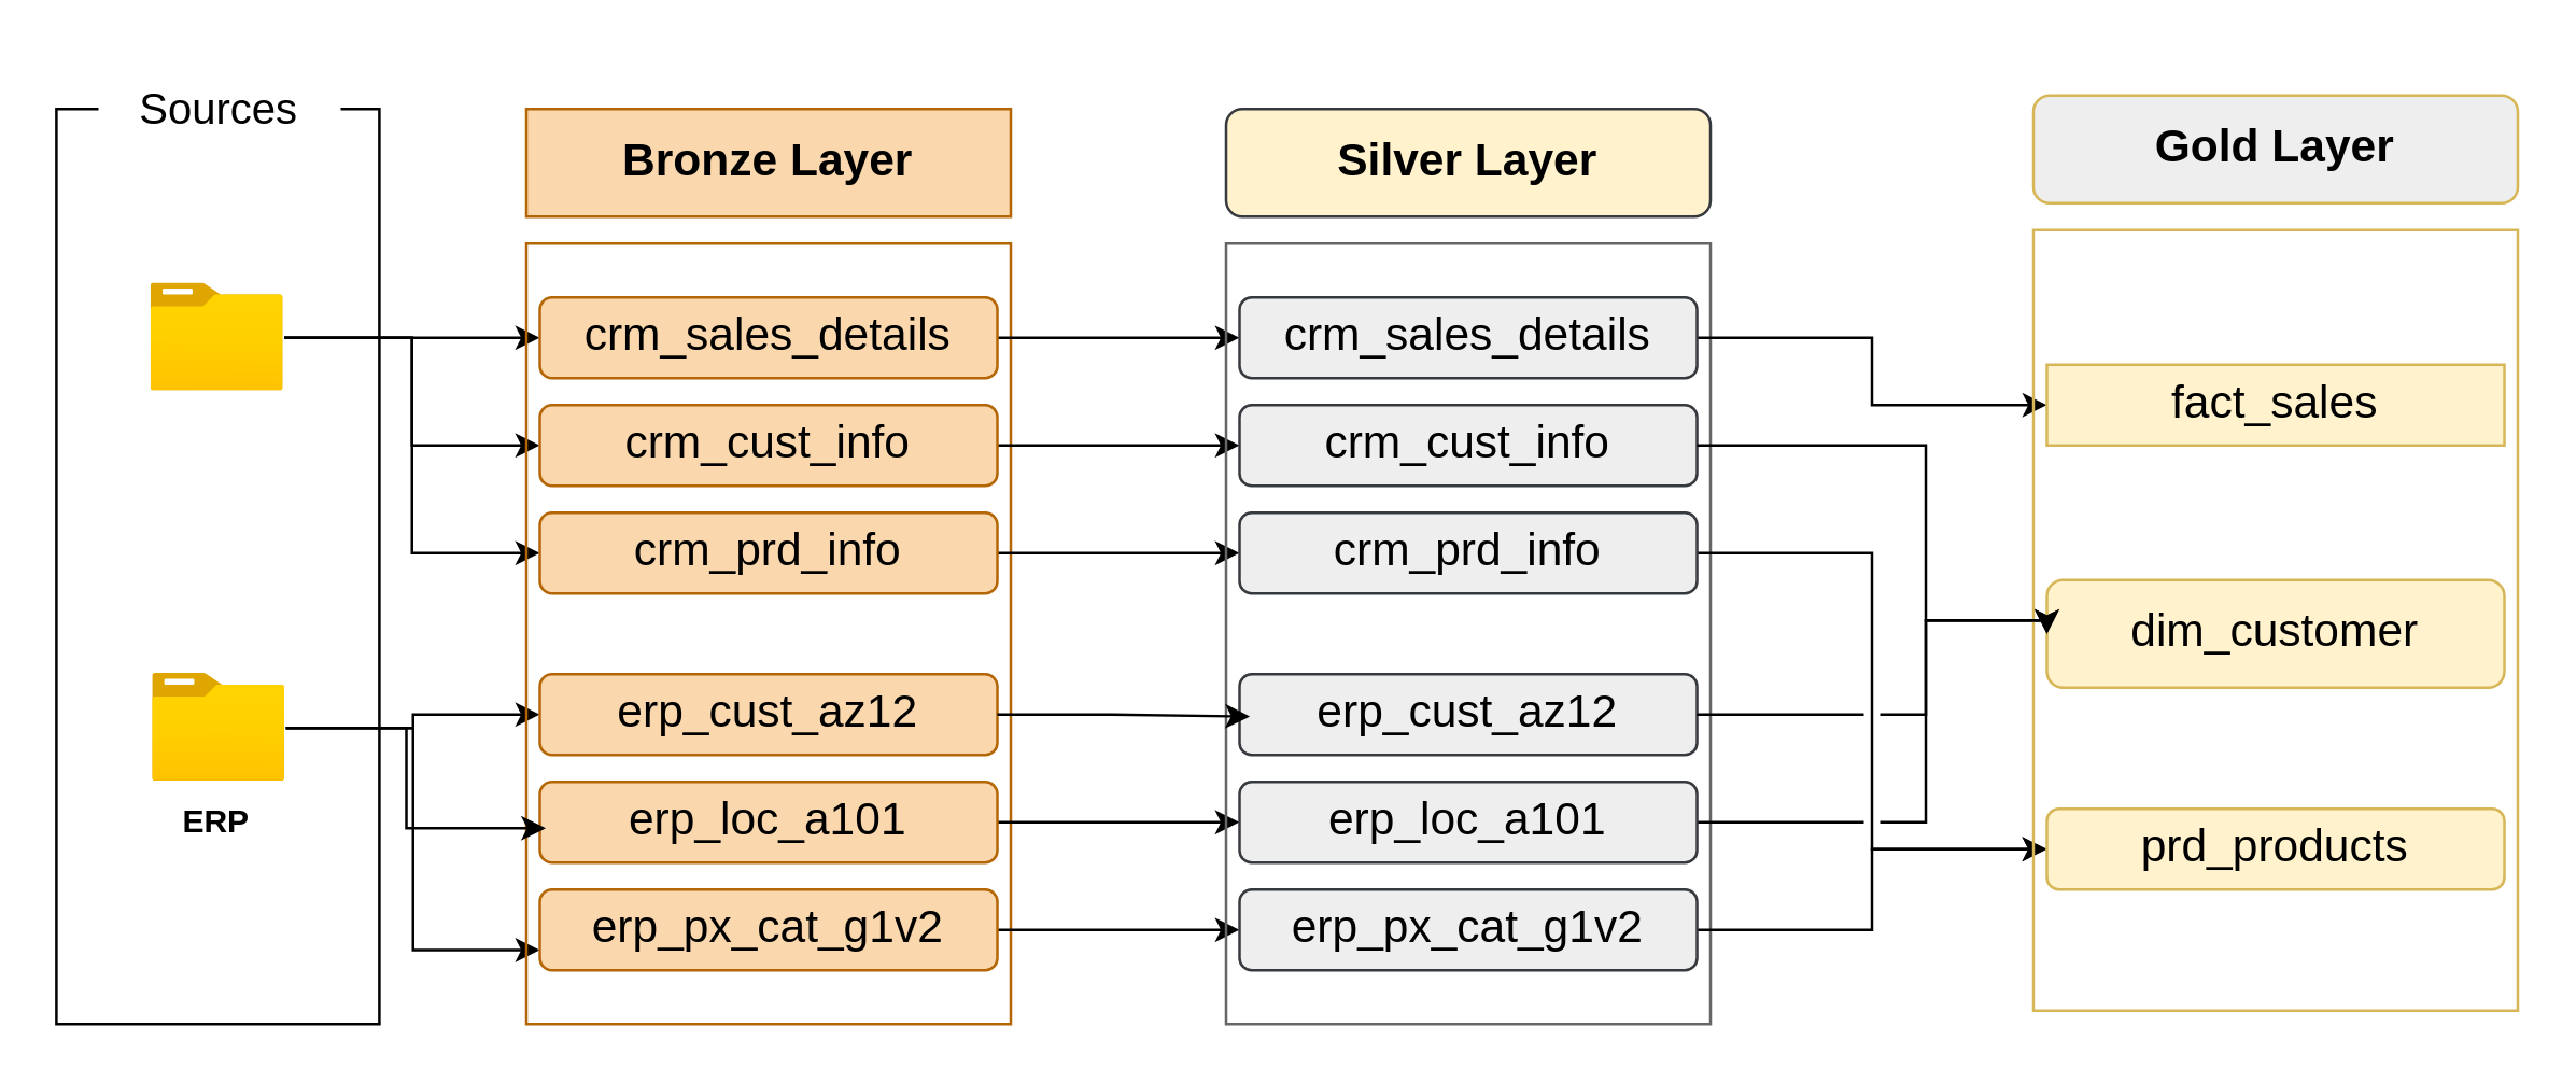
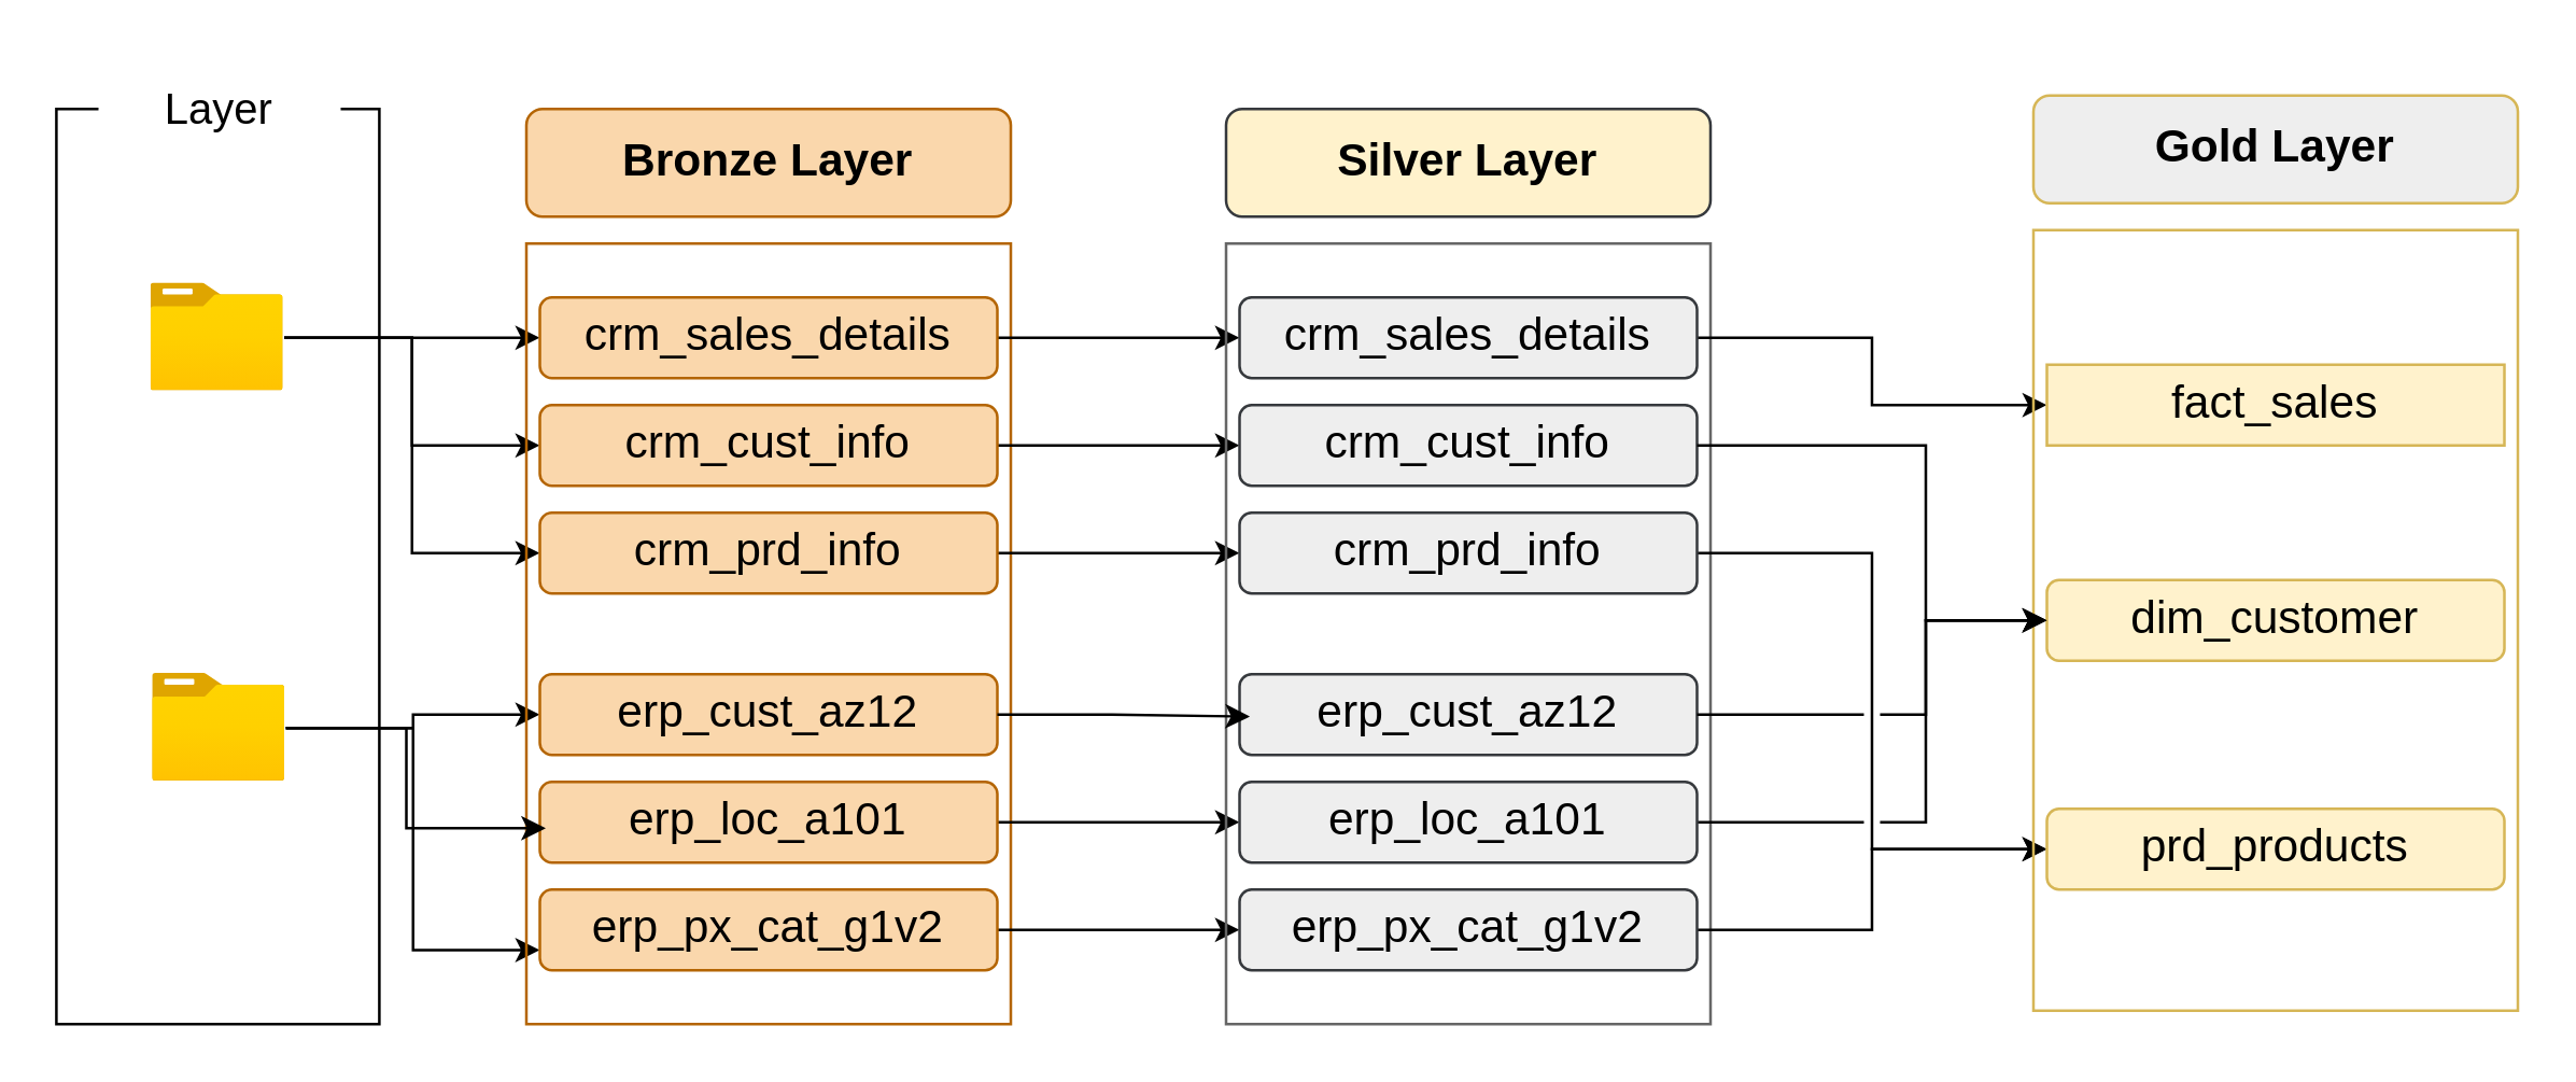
- <mxCell id="3" value="&lt;font style=&quot;font-size: 16px;&quot;&gt;Sources&lt;/font&gt;" style="rounded=0;whiteSpace=wrap;html=1;strokeColor=none;" vertex="1" parent="1"><mxGeometry x="36" y="20" width="90" height="40" as="geometry" /></mxCell>
+ <mxCell id="3" value="&lt;font style=&quot;font-size: 16px;&quot;&gt;Layer&lt;/font&gt;" style="rounded=0;whiteSpace=wrap;html=1;strokeColor=none;" vertex="1" parent="1"><mxGeometry x="36" y="20" width="90" height="40" as="geometry" /></mxCell>
- <mxCell id="13" value="&lt;font style=&quot;font-size: 17px; color: rgb(0, 0, 0);&quot;&gt;&lt;b&gt;Bronze Layer&lt;/b&gt;&lt;/font&gt;" style="whiteSpace=wrap;html=1;fillColor=#fad7ac;strokeColor=#b46504;rounded=0;" vertex="1" parent="1"><mxGeometry x="195" y="40" width="180" height="40" as="geometry" /></mxCell>
+ <mxCell id="13" value="&lt;font style=&quot;font-size: 17px; color: rgb(0, 0, 0);&quot;&gt;&lt;b&gt;Bronze Layer&lt;/b&gt;&lt;/font&gt;" style="rounded=1;whiteSpace=wrap;html=1;fillColor=#fad7ac;strokeColor=#b46504;" vertex="1" parent="1"><mxGeometry x="195" y="40" width="180" height="40" as="geometry" /></mxCell>
- <mxCell id="43" value="&lt;font color=&quot;#000000&quot;&gt;&lt;span style=&quot;font-size: 17px;&quot;&gt;dim_customer&lt;/span&gt;&lt;/font&gt;" style="rounded=1;whiteSpace=wrap;html=1;fillColor=#fff2cc;strokeColor=#d6b656;" vertex="1" parent="1"><mxGeometry x="760" y="215" width="170" height="40" as="geometry" /></mxCell>
+ <mxCell id="43" value="&lt;font color=&quot;#000000&quot;&gt;&lt;span style=&quot;font-size: 17px;&quot;&gt;dim_customer&lt;/span&gt;&lt;/font&gt;" style="rounded=1;whiteSpace=wrap;html=1;fillColor=#fff2cc;strokeColor=#d6b656;" vertex="1" parent="1"><mxGeometry x="760" y="215" width="170" height="30" as="geometry" /></mxCell>
- <mxCell id="11" value="&lt;b&gt;ERP&lt;/b&gt;" style="text;strokeColor=none;align=center;fillColor=none;html=1;verticalAlign=middle;whiteSpace=wrap;rounded=0;" vertex="1" parent="1"><mxGeometry x="49.65" y="290" width="60" height="30" as="geometry" /></mxCell>
